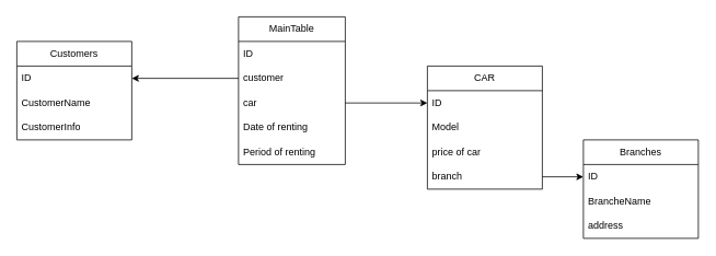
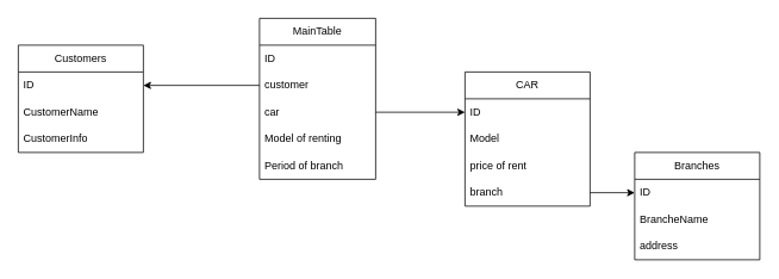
- <mxCell id="6" value="Date of renting" style="text;strokeColor=none;fillColor=none;align=left;verticalAlign=middle;spacingLeft=4;spacingRight=4;overflow=hidden;points=[[0,0.5],[1,0.5]];portConstraint=eastwest;rotatable=0;whiteSpace=wrap;html=1;" vertex="1" parent="2"><mxGeometry y="120" width="130" height="30" as="geometry" /></mxCell>
+ <mxCell id="6" value="Model of renting" style="text;strokeColor=none;fillColor=none;align=left;verticalAlign=middle;spacingLeft=4;spacingRight=4;overflow=hidden;points=[[0,0.5],[1,0.5]];portConstraint=eastwest;rotatable=0;whiteSpace=wrap;html=1;" vertex="1" parent="2"><mxGeometry y="120" width="130" height="30" as="geometry" /></mxCell>
- <mxCell id="7" value="Period of renting" style="text;strokeColor=none;fillColor=none;align=left;verticalAlign=middle;spacingLeft=4;spacingRight=4;overflow=hidden;points=[[0,0.5],[1,0.5]];portConstraint=eastwest;rotatable=0;whiteSpace=wrap;html=1;" vertex="1" parent="2"><mxGeometry y="150" width="130" height="30" as="geometry" /></mxCell>
+ <mxCell id="7" value="Period of branch" style="text;strokeColor=none;fillColor=none;align=left;verticalAlign=middle;spacingLeft=4;spacingRight=4;overflow=hidden;points=[[0,0.5],[1,0.5]];portConstraint=eastwest;rotatable=0;whiteSpace=wrap;html=1;" vertex="1" parent="2"><mxGeometry y="150" width="130" height="30" as="geometry" /></mxCell>
- <mxCell id="16" value="price of car" style="text;strokeColor=none;fillColor=none;align=left;verticalAlign=middle;spacingLeft=4;spacingRight=4;overflow=hidden;points=[[0,0.5],[1,0.5]];portConstraint=eastwest;rotatable=0;whiteSpace=wrap;html=1;" vertex="1" parent="13"><mxGeometry y="90" width="140" height="30" as="geometry" /></mxCell>
+ <mxCell id="16" value="price of rent" style="text;strokeColor=none;fillColor=none;align=left;verticalAlign=middle;spacingLeft=4;spacingRight=4;overflow=hidden;points=[[0,0.5],[1,0.5]];portConstraint=eastwest;rotatable=0;whiteSpace=wrap;html=1;" vertex="1" parent="13"><mxGeometry y="90" width="140" height="30" as="geometry" /></mxCell>
